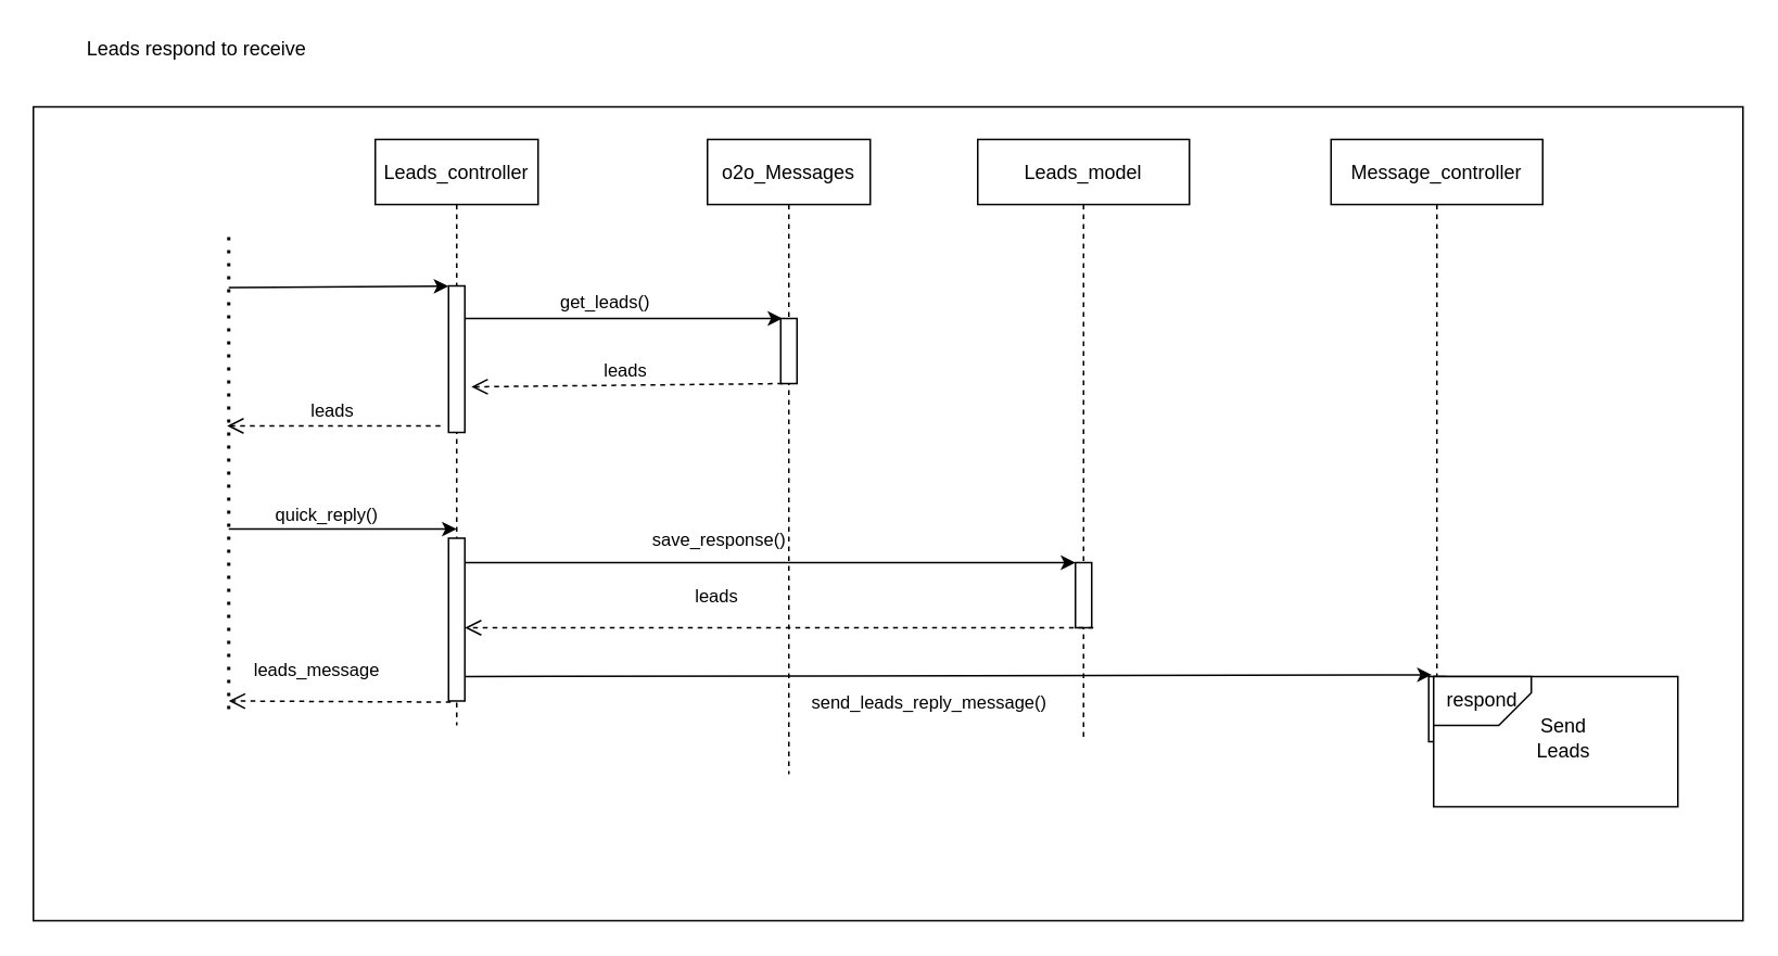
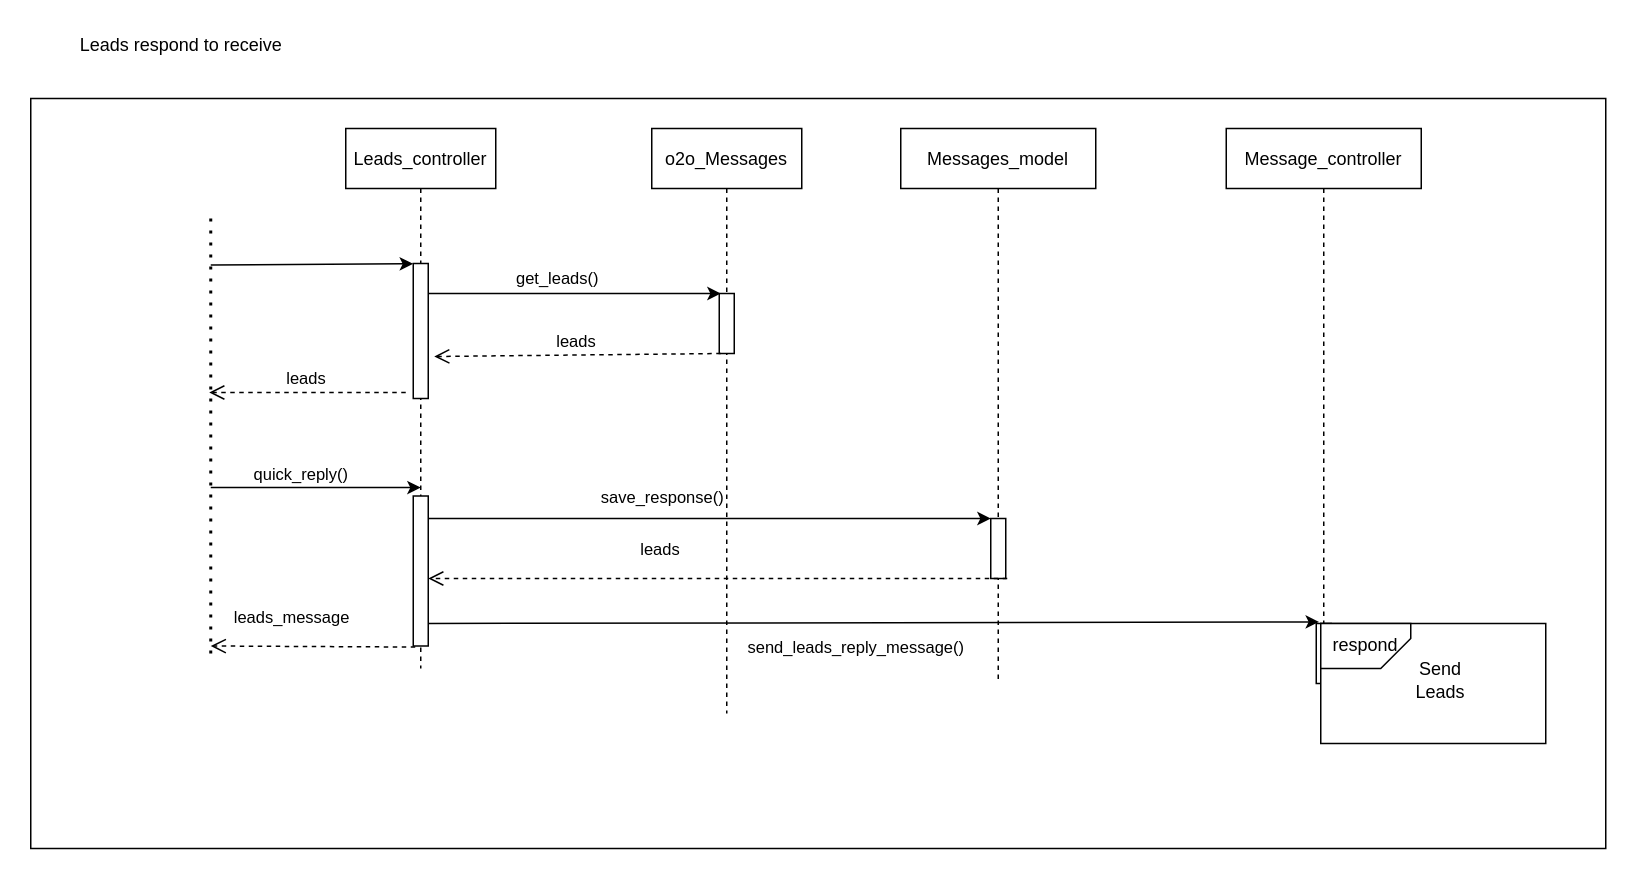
- <mxCell id="8" value="Leads_model" style="shape=umlLifeline;perimeter=lifelinePerimeter;container=1;collapsible=0;recursiveResize=0;rounded=0;shadow=0;strokeWidth=1;" parent="1" vertex="1"><mxGeometry x="600" y="85" width="130" height="370" as="geometry" /></mxCell>
+ <mxCell id="8" value="Messages_model" style="shape=umlLifeline;perimeter=lifelinePerimeter;container=1;collapsible=0;recursiveResize=0;rounded=0;shadow=0;strokeWidth=1;" parent="1" vertex="1"><mxGeometry x="600" y="85" width="130" height="370" as="geometry" /></mxCell>
